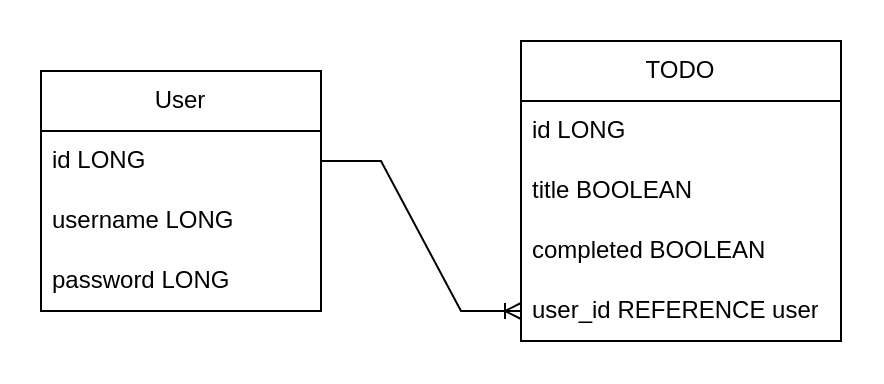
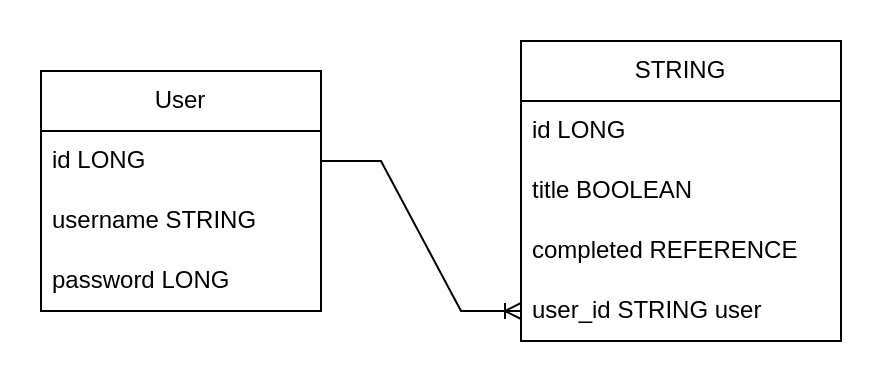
- <mxCell id="6" value="TODO" style="swimlane;fontStyle=0;childLayout=stackLayout;horizontal=1;startSize=30;horizontalStack=0;resizeParent=1;resizeParentMax=0;resizeLast=0;collapsible=1;marginBottom=0;whiteSpace=wrap;html=1;" vertex="1" parent="1"><mxGeometry x="260" y="20" width="160" height="150" as="geometry" /></mxCell>
+ <mxCell id="6" value="STRING" style="swimlane;fontStyle=0;childLayout=stackLayout;horizontal=1;startSize=30;horizontalStack=0;resizeParent=1;resizeParentMax=0;resizeLast=0;collapsible=1;marginBottom=0;whiteSpace=wrap;html=1;" vertex="1" parent="1"><mxGeometry x="260" y="20" width="160" height="150" as="geometry" /></mxCell>
- <mxCell id="4" value="username LONG" style="text;strokeColor=none;fillColor=none;align=left;verticalAlign=middle;spacingLeft=4;spacingRight=4;overflow=hidden;points=[[0,0.5],[1,0.5]];portConstraint=eastwest;rotatable=0;whiteSpace=wrap;html=1;" vertex="1" parent="2"><mxGeometry y="60" width="140" height="30" as="geometry" /></mxCell>
+ <mxCell id="4" value="username STRING" style="text;strokeColor=none;fillColor=none;align=left;verticalAlign=middle;spacingLeft=4;spacingRight=4;overflow=hidden;points=[[0,0.5],[1,0.5]];portConstraint=eastwest;rotatable=0;whiteSpace=wrap;html=1;" vertex="1" parent="2"><mxGeometry y="60" width="140" height="30" as="geometry" /></mxCell>
- <mxCell id="9" value="completed BOOLEAN" style="text;strokeColor=none;fillColor=none;align=left;verticalAlign=middle;spacingLeft=4;spacingRight=4;overflow=hidden;points=[[0,0.5],[1,0.5]];portConstraint=eastwest;rotatable=0;whiteSpace=wrap;html=1;" vertex="1" parent="6"><mxGeometry y="90" width="160" height="30" as="geometry" /></mxCell>
+ <mxCell id="9" value="completed REFERENCE" style="text;strokeColor=none;fillColor=none;align=left;verticalAlign=middle;spacingLeft=4;spacingRight=4;overflow=hidden;points=[[0,0.5],[1,0.5]];portConstraint=eastwest;rotatable=0;whiteSpace=wrap;html=1;" vertex="1" parent="6"><mxGeometry y="90" width="160" height="30" as="geometry" /></mxCell>
- <mxCell id="10" value="user_id REFERENCE user" style="text;strokeColor=none;fillColor=none;align=left;verticalAlign=middle;spacingLeft=4;spacingRight=4;overflow=hidden;points=[[0,0.5],[1,0.5]];portConstraint=eastwest;rotatable=0;whiteSpace=wrap;html=1;" vertex="1" parent="6"><mxGeometry y="120" width="160" height="30" as="geometry" /></mxCell>
+ <mxCell id="10" value="user_id STRING user" style="text;strokeColor=none;fillColor=none;align=left;verticalAlign=middle;spacingLeft=4;spacingRight=4;overflow=hidden;points=[[0,0.5],[1,0.5]];portConstraint=eastwest;rotatable=0;whiteSpace=wrap;html=1;" vertex="1" parent="6"><mxGeometry y="120" width="160" height="30" as="geometry" /></mxCell>
